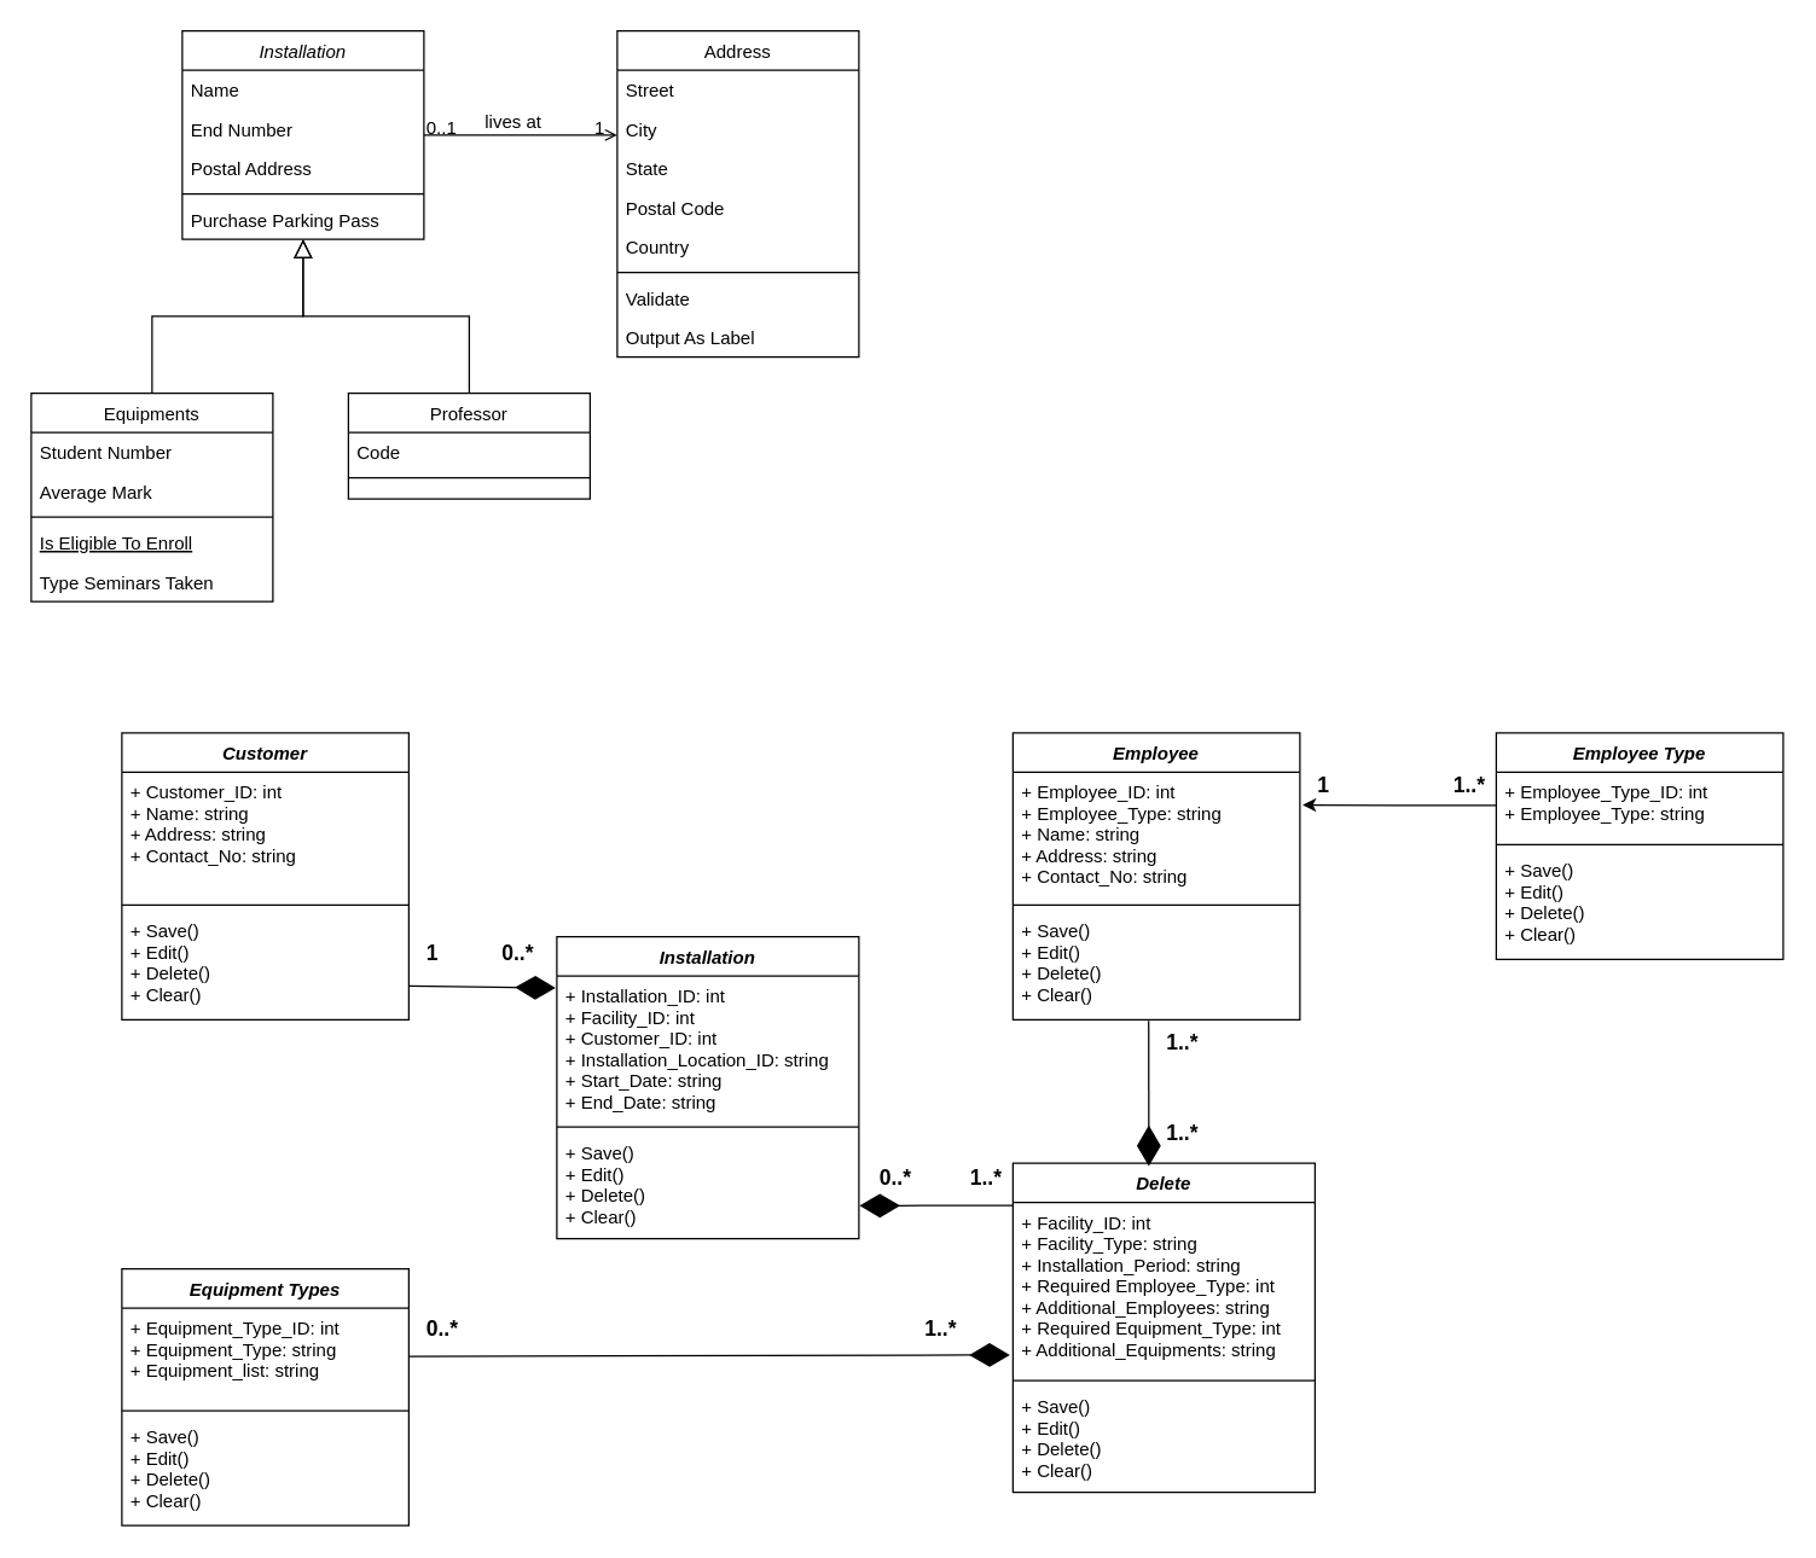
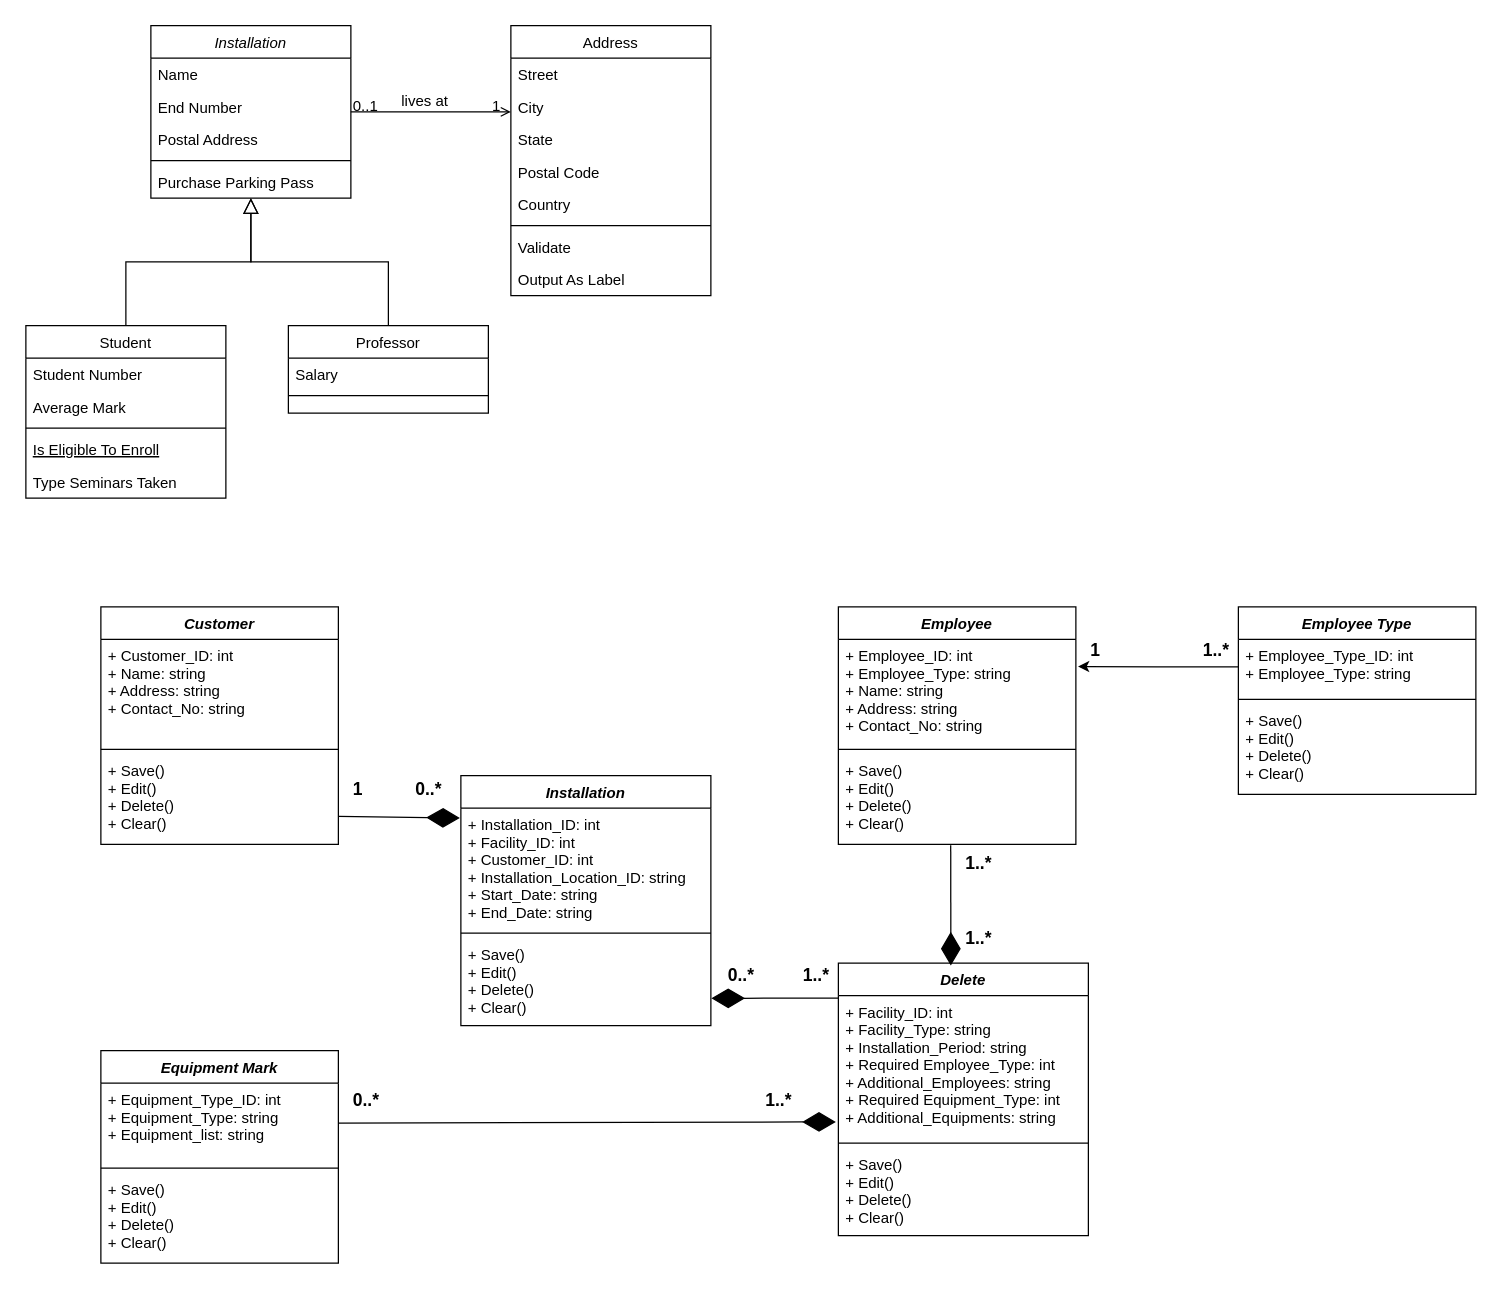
- <mxCell id="8" value="Equipments" style="swimlane;fontStyle=0;align=center;verticalAlign=top;childLayout=stackLayout;horizontal=1;startSize=26;horizontalStack=0;resizeParent=1;resizeLast=0;collapsible=1;marginBottom=0;rounded=0;shadow=0;strokeWidth=1;" parent="1" vertex="1"><mxGeometry x="20" y="260" width="160" height="138" as="geometry"><mxRectangle x="130" y="380" width="160" height="26" as="alternateBounds" /></mxGeometry></mxCell>
+ <mxCell id="8" value="Student" style="swimlane;fontStyle=0;align=center;verticalAlign=top;childLayout=stackLayout;horizontal=1;startSize=26;horizontalStack=0;resizeParent=1;resizeLast=0;collapsible=1;marginBottom=0;rounded=0;shadow=0;strokeWidth=1;" parent="1" vertex="1"><mxGeometry x="20" y="260" width="160" height="138" as="geometry"><mxRectangle x="130" y="380" width="160" height="26" as="alternateBounds" /></mxGeometry></mxCell>
- <mxCell id="16" value="Code" style="text;align=left;verticalAlign=top;spacingLeft=4;spacingRight=4;overflow=hidden;rotatable=0;points=[[0,0.5],[1,0.5]];portConstraint=eastwest;" parent="15" vertex="1"><mxGeometry y="26" width="160" height="26" as="geometry" /></mxCell>
+ <mxCell id="16" value="Salary" style="text;align=left;verticalAlign=top;spacingLeft=4;spacingRight=4;overflow=hidden;rotatable=0;points=[[0,0.5],[1,0.5]];portConstraint=eastwest;" parent="15" vertex="1"><mxGeometry y="26" width="160" height="26" as="geometry" /></mxCell>
- <mxCell id="54" value="Equipment Types" style="swimlane;fontStyle=3;align=center;verticalAlign=top;childLayout=stackLayout;horizontal=1;startSize=26;horizontalStack=0;resizeParent=1;resizeParentMax=0;resizeLast=0;collapsible=1;marginBottom=0;" vertex="1" parent="1"><mxGeometry x="80" y="840" width="190" height="170" as="geometry"><mxRectangle x="170" y="585" width="100" height="26" as="alternateBounds" /></mxGeometry></mxCell>
+ <mxCell id="54" value="Equipment Mark" style="swimlane;fontStyle=3;align=center;verticalAlign=top;childLayout=stackLayout;horizontal=1;startSize=26;horizontalStack=0;resizeParent=1;resizeParentMax=0;resizeLast=0;collapsible=1;marginBottom=0;" vertex="1" parent="1"><mxGeometry x="80" y="840" width="190" height="170" as="geometry"><mxRectangle x="170" y="585" width="100" height="26" as="alternateBounds" /></mxGeometry></mxCell>
